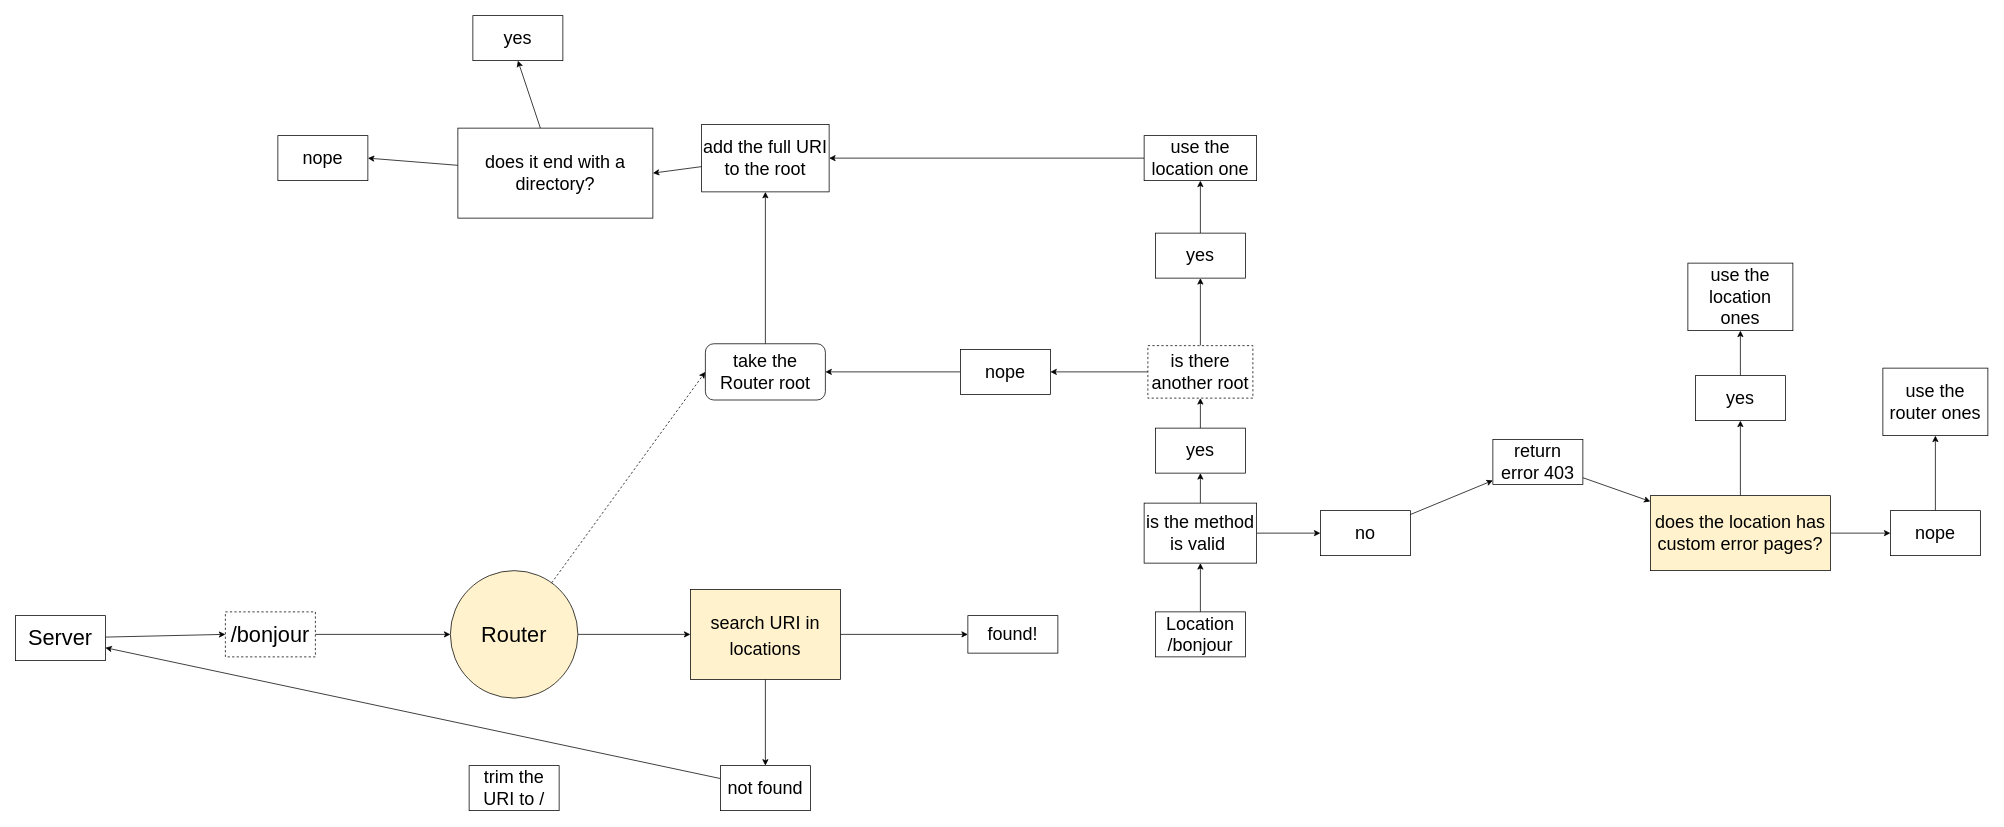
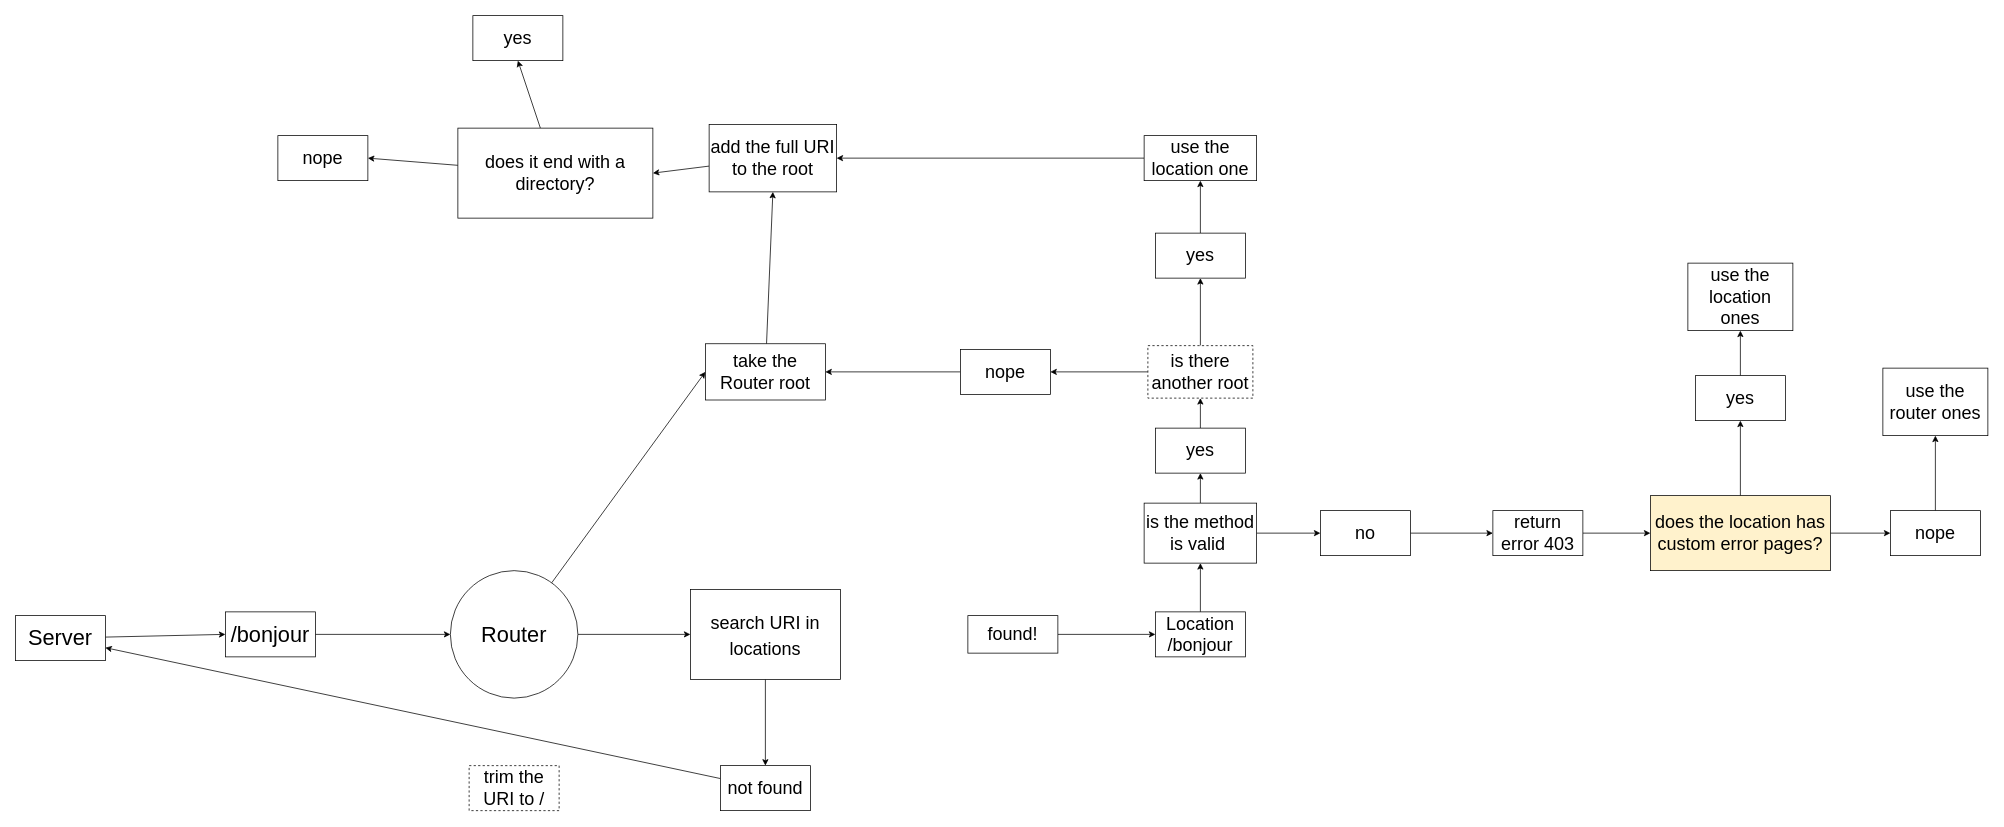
- <mxCell id="49" value="add the full URI to the root" style="whiteSpace=wrap;html=1;fontSize=24;" vertex="1" parent="1"><mxGeometry x="935" y="165" width="170" height="90" as="geometry" /></mxCell>
+ <mxCell id="49" value="add the full URI to the root" style="whiteSpace=wrap;html=1;fontSize=24;" vertex="1" parent="1"><mxGeometry x="945" y="165" width="170" height="90" as="geometry" /></mxCell>
- <mxCell id="26" value="take the Router root" style="whiteSpace=wrap;html=1;fontSize=24;rounded=1;" vertex="1" parent="1"><mxGeometry x="940" y="457.5" width="160" height="75" as="geometry" /></mxCell>
+ <mxCell id="26" value="take the Router root" style="whiteSpace=wrap;html=1;fontSize=24;" vertex="1" parent="1"><mxGeometry x="940" y="457.5" width="160" height="75" as="geometry" /></mxCell>
- <mxCell id="38" value="return error 403" style="whiteSpace=wrap;html=1;fontSize=24;" vertex="1" parent="1"><mxGeometry x="1990" y="585" width="120" height="60" as="geometry" /></mxCell>
+ <mxCell id="38" value="return error 403" style="whiteSpace=wrap;html=1;fontSize=24;" vertex="1" parent="1"><mxGeometry x="1990" y="680" width="120" height="60" as="geometry" /></mxCell>
- <mxCell id="3" style="edgeStyle=none;html=1;entryX=0;entryY=0.5;entryDx=0;entryDy=0;fontSize=24;dashed=1;" edge="1" parent="1" source="4" target="26"><mxGeometry relative="1" as="geometry" /></mxCell>
+ <mxCell id="3" style="edgeStyle=none;html=1;entryX=0;entryY=0.5;entryDx=0;entryDy=0;fontSize=24;" edge="1" parent="1" source="4" target="26"><mxGeometry relative="1" as="geometry" /></mxCell>
- <mxCell id="8" value="/bonjour" style="whiteSpace=wrap;html=1;fontSize=29;dashed=1;" vertex="1" parent="1"><mxGeometry x="300" y="815" width="120" height="60" as="geometry" /></mxCell>
+ <mxCell id="8" value="/bonjour" style="whiteSpace=wrap;html=1;fontSize=29;" vertex="1" parent="1"><mxGeometry x="300" y="815" width="120" height="60" as="geometry" /></mxCell>
- <mxCell id="4" value="&lt;font style=&quot;font-size: 29px;&quot;&gt;Router&lt;/font&gt;" style="ellipse;whiteSpace=wrap;html=1;fillColor=#fff2cc;" vertex="1" parent="1"><mxGeometry x="600" y="760" width="170" height="170" as="geometry" /></mxCell>
+ <mxCell id="4" value="&lt;font style=&quot;font-size: 29px;&quot;&gt;Router&lt;/font&gt;" style="ellipse;whiteSpace=wrap;html=1;" vertex="1" parent="1"><mxGeometry x="600" y="760" width="170" height="170" as="geometry" /></mxCell>
- <mxCell id="11" value="&lt;font style=&quot;font-size: 24px;&quot;&gt;search URI in locations&lt;br&gt;&lt;/font&gt;" style="whiteSpace=wrap;html=1;fontSize=29;fillColor=#fff2cc;" vertex="1" parent="1"><mxGeometry x="920" y="785" width="200" height="120" as="geometry" /></mxCell>
+ <mxCell id="11" value="&lt;font style=&quot;font-size: 24px;&quot;&gt;search URI in locations&lt;br&gt;&lt;/font&gt;" style="whiteSpace=wrap;html=1;fontSize=29;" vertex="1" parent="1"><mxGeometry x="920" y="785" width="200" height="120" as="geometry" /></mxCell>
- <mxCell id="9" style="edgeStyle=none;html=1;entryX=0;entryY=0.5;entryDx=0;entryDy=0;fontSize=24;" edge="1" parent="1" source="11" target="13"><mxGeometry relative="1" as="geometry" /></mxCell>
+ <mxCell id="12" style="edgeStyle=none;html=1;fontSize=24;" edge="1" parent="1" source="13" target="15"><mxGeometry relative="1" as="geometry" /></mxCell>
- <mxCell id="29" value="trim the URI to /" style="whiteSpace=wrap;html=1;fontSize=24;" vertex="1" parent="1"><mxGeometry x="625" y="1020" width="120" height="60" as="geometry" /></mxCell>
+ <mxCell id="29" value="trim the URI to /" style="whiteSpace=wrap;html=1;fontSize=24;dashed=1;" vertex="1" parent="1"><mxGeometry x="625" y="1020" width="120" height="60" as="geometry" /></mxCell>
